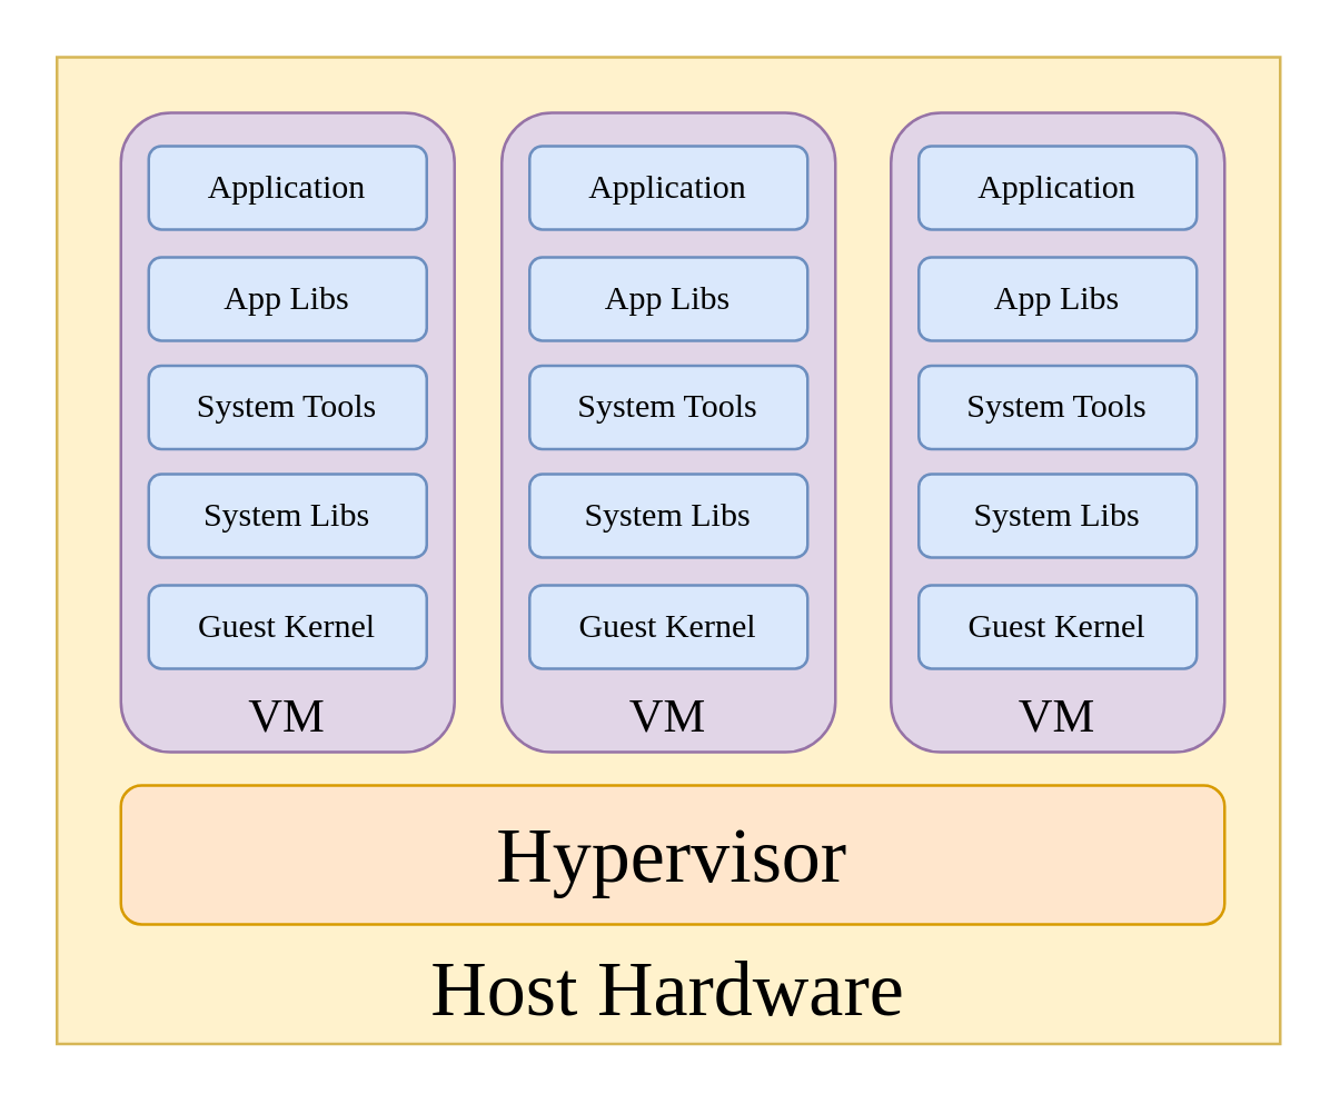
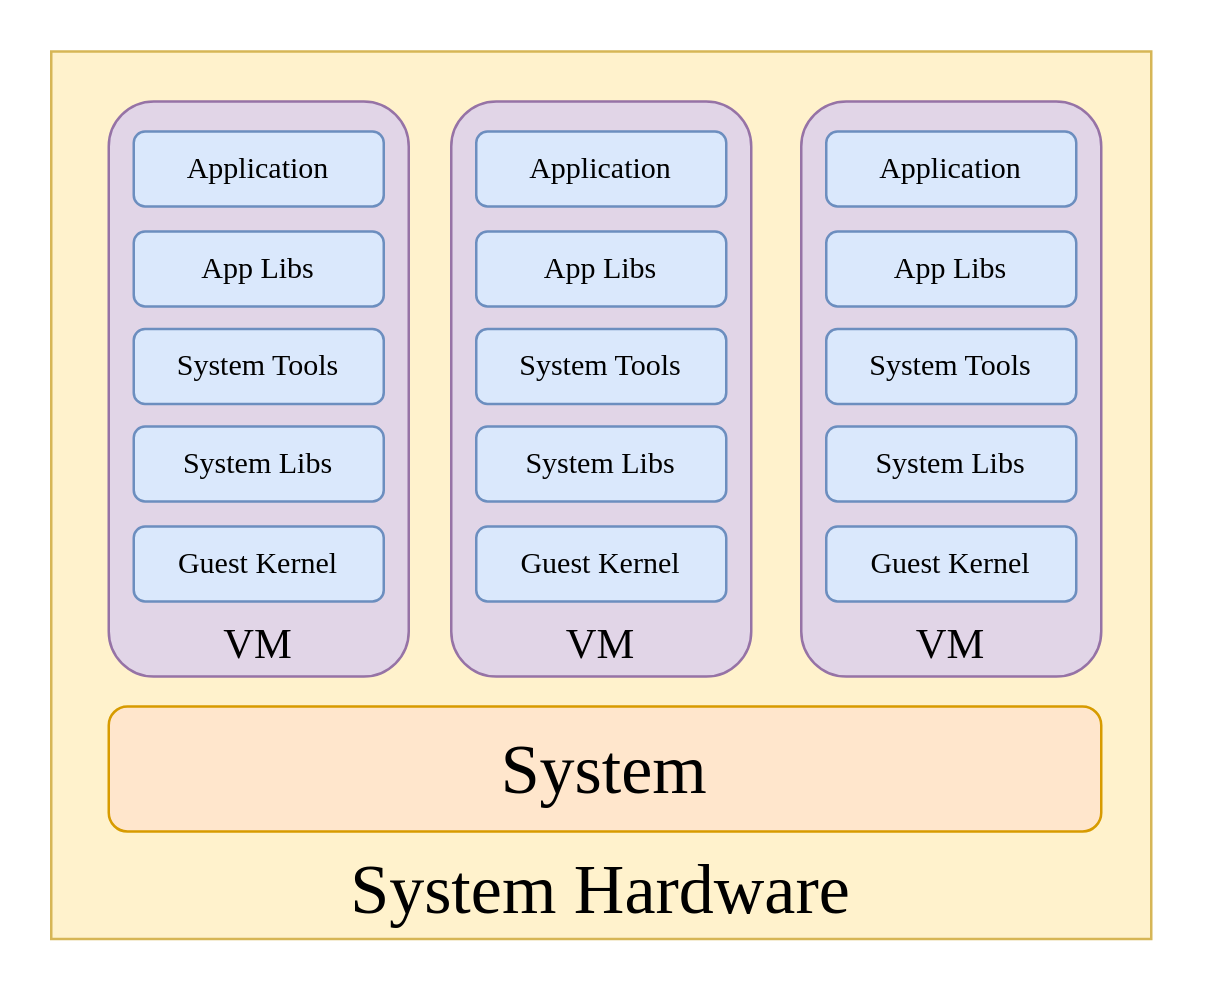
- <mxCell id="3" value="&lt;font data-font-src=&quot;https://fonts.googleapis.com/css?family=Montserrat&quot; face=&quot;Montserrat&quot; style=&quot;font-size: 28px;&quot;&gt;Hypervisor&lt;/font&gt;" style="rounded=1;whiteSpace=wrap;html=1;fillColor=#ffe6cc;strokeColor=#d79b00;" vertex="1" parent="1"><mxGeometry x="43" y="282" width="397" height="50" as="geometry" /></mxCell>
+ <mxCell id="3" value="&lt;font data-font-src=&quot;https://fonts.googleapis.com/css?family=Montserrat&quot; face=&quot;Montserrat&quot; style=&quot;font-size: 28px;&quot;&gt;System&lt;/font&gt;" style="rounded=1;whiteSpace=wrap;html=1;fillColor=#ffe6cc;strokeColor=#d79b00;" vertex="1" parent="1"><mxGeometry x="43" y="282" width="397" height="50" as="geometry" /></mxCell>
- <mxCell id="2" value="&lt;font face=&quot;Montserrat&quot; style=&quot;font-size: 28px;&quot;&gt;Host Hardware&lt;/font&gt;" style="rounded=0;whiteSpace=wrap;html=1;fillColor=#fff2cc;strokeColor=#d6b656;verticalAlign=bottom;" vertex="1" parent="1"><mxGeometry x="20" y="20" width="440" height="355" as="geometry" /></mxCell>
+ <mxCell id="2" value="&lt;font face=&quot;Montserrat&quot; style=&quot;font-size: 28px;&quot;&gt;System Hardware&lt;/font&gt;" style="rounded=0;whiteSpace=wrap;html=1;fillColor=#fff2cc;strokeColor=#d6b656;verticalAlign=bottom;" vertex="1" parent="1"><mxGeometry x="20" y="20" width="440" height="355" as="geometry" /></mxCell>
